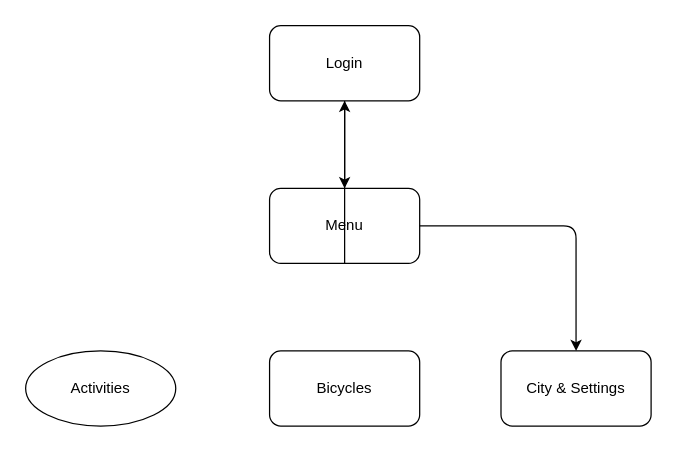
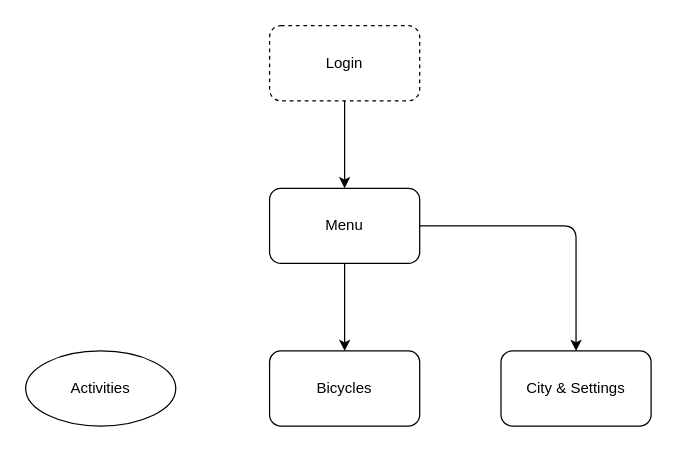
- <mxCell id="3" value="Login" style="rounded=1;whiteSpace=wrap;html=1;" parent="1" vertex="1"><mxGeometry x="215" y="20" width="120" height="60" as="geometry" /></mxCell>
+ <mxCell id="3" value="Login" style="rounded=1;whiteSpace=wrap;html=1;dashed=1;" parent="1" vertex="1"><mxGeometry x="215" y="20" width="120" height="60" as="geometry" /></mxCell>
- <mxCell id="9" value="" style="endArrow=classic;html=1;exitX=0.5;exitY=1;exitDx=0;exitDy=0;" edge="1" parent="1" source="4" target="3"><mxGeometry width="50" height="50" relative="1" as="geometry"><mxPoint x="130" y="280" as="sourcePoint" /><mxPoint x="180" y="230" as="targetPoint" /></mxGeometry></mxCell>
+ <mxCell id="9" value="" style="endArrow=classic;html=1;entryX=0.5;entryY=0;entryDx=0;entryDy=0;exitX=0.5;exitY=1;exitDx=0;exitDy=0;" edge="1" parent="1" source="4" target="6"><mxGeometry width="50" height="50" relative="1" as="geometry"><mxPoint x="130" y="280" as="sourcePoint" /><mxPoint x="180" y="230" as="targetPoint" /></mxGeometry></mxCell>
